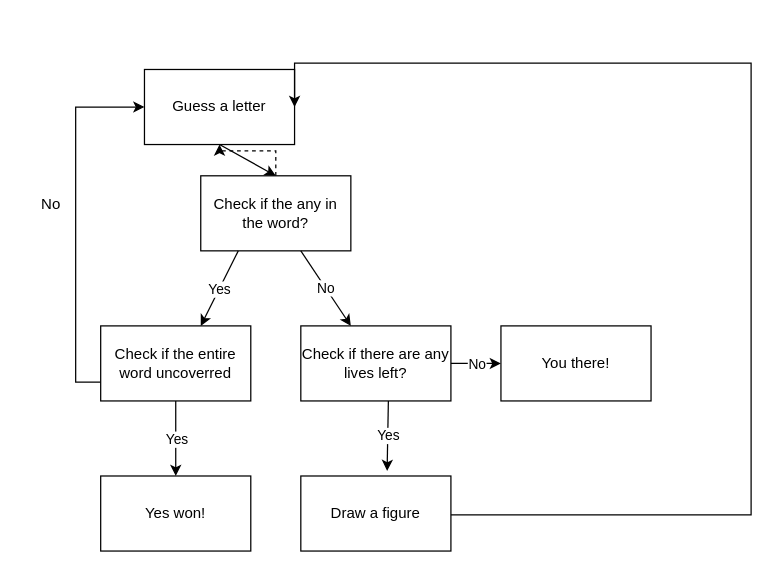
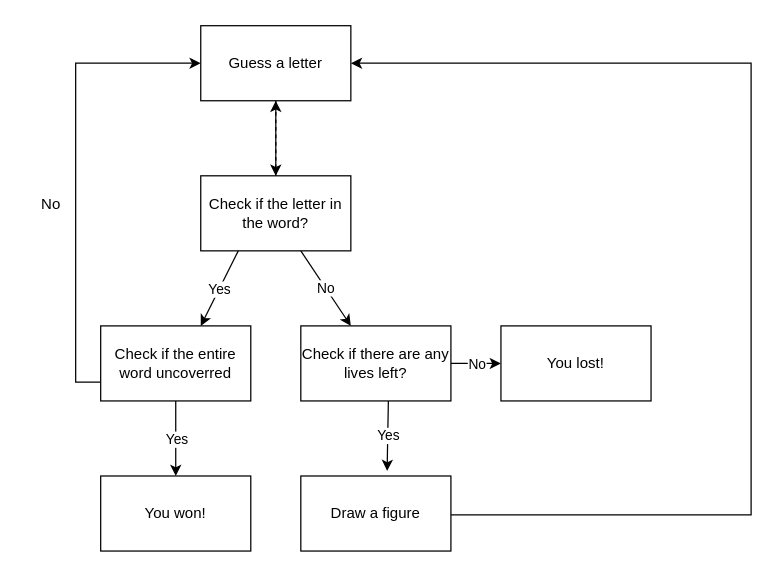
- <mxCell id="2" value="Guess a letter" style="rounded=0;whiteSpace=wrap;html=1;" parent="1" vertex="1"><mxGeometry x="115" y="55" width="120" height="60" as="geometry" /></mxCell>
+ <mxCell id="2" value="Guess a letter" style="rounded=0;whiteSpace=wrap;html=1;" parent="1" vertex="1"><mxGeometry x="160" y="20" width="120" height="60" as="geometry" /></mxCell>
- <mxCell id="5" value="Check if the any in the word?" style="rounded=0;whiteSpace=wrap;html=1;" parent="1" vertex="1"><mxGeometry x="160" y="140" width="120" height="60" as="geometry" /></mxCell>
+ <mxCell id="5" value="Check if the letter in the word?" style="rounded=0;whiteSpace=wrap;html=1;" parent="1" vertex="1"><mxGeometry x="160" y="140" width="120" height="60" as="geometry" /></mxCell>
- <mxCell id="21" value="You there!" style="rounded=0;whiteSpace=wrap;html=1;" vertex="1" parent="1"><mxGeometry x="400" y="260" width="120" height="60" as="geometry" /></mxCell>
+ <mxCell id="21" value="You lost!" style="rounded=0;whiteSpace=wrap;html=1;" vertex="1" parent="1"><mxGeometry x="400" y="260" width="120" height="60" as="geometry" /></mxCell>
- <mxCell id="14" value="Yes won!" style="rounded=0;whiteSpace=wrap;html=1;" vertex="1" parent="1"><mxGeometry x="80" y="380" width="120" height="60" as="geometry" /></mxCell>
+ <mxCell id="14" value="You won!" style="rounded=0;whiteSpace=wrap;html=1;" vertex="1" parent="1"><mxGeometry x="80" y="380" width="120" height="60" as="geometry" /></mxCell>
